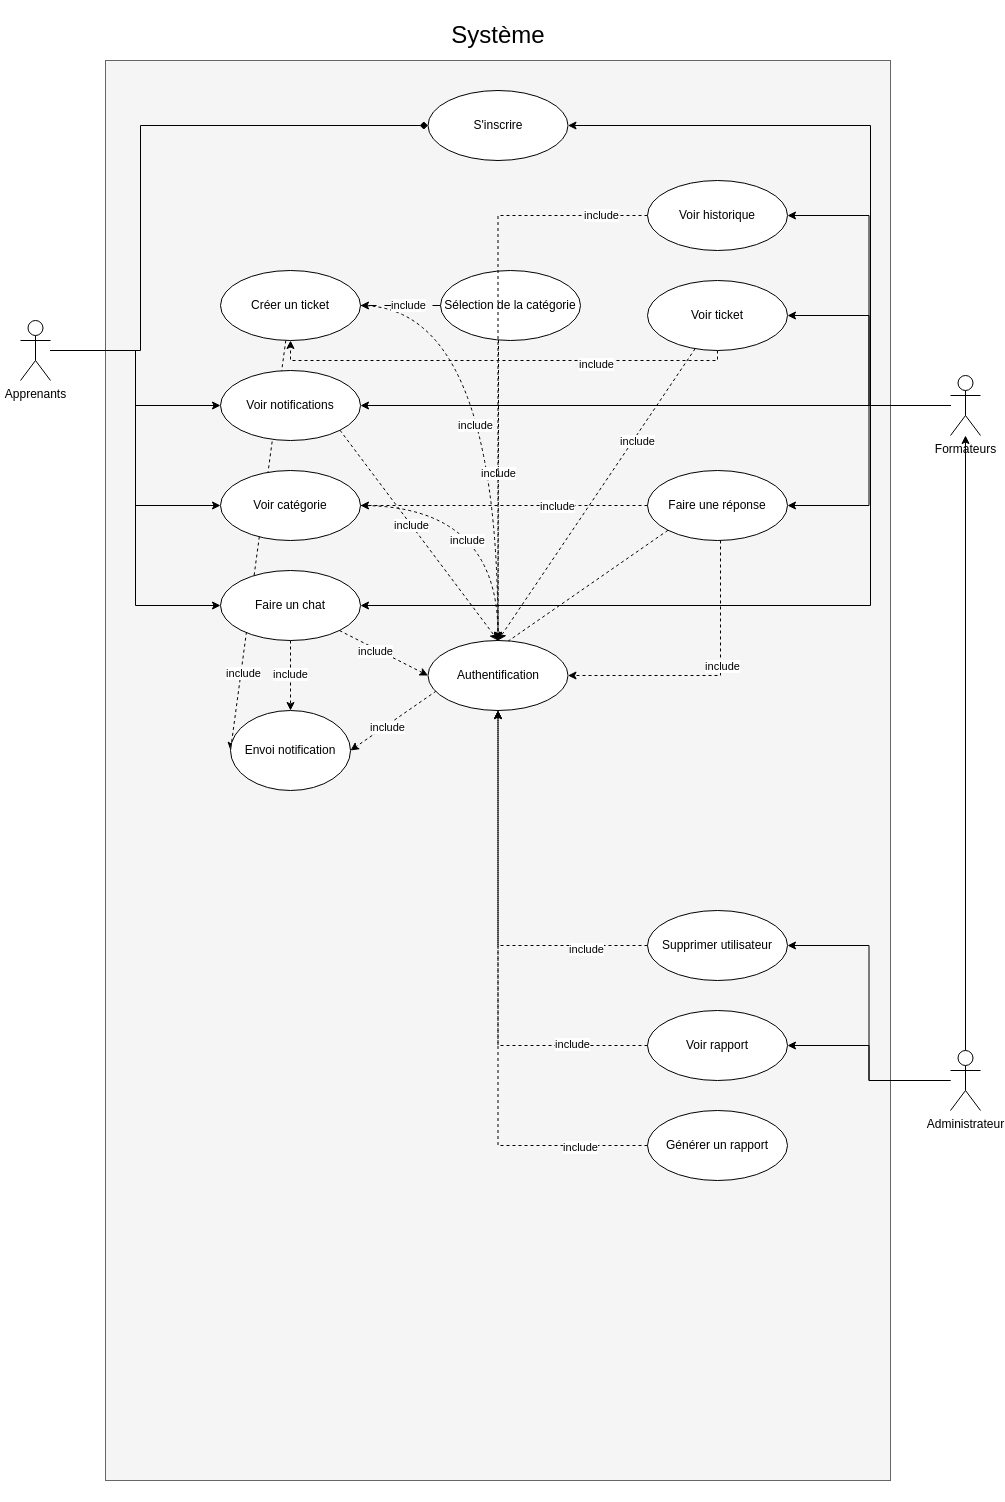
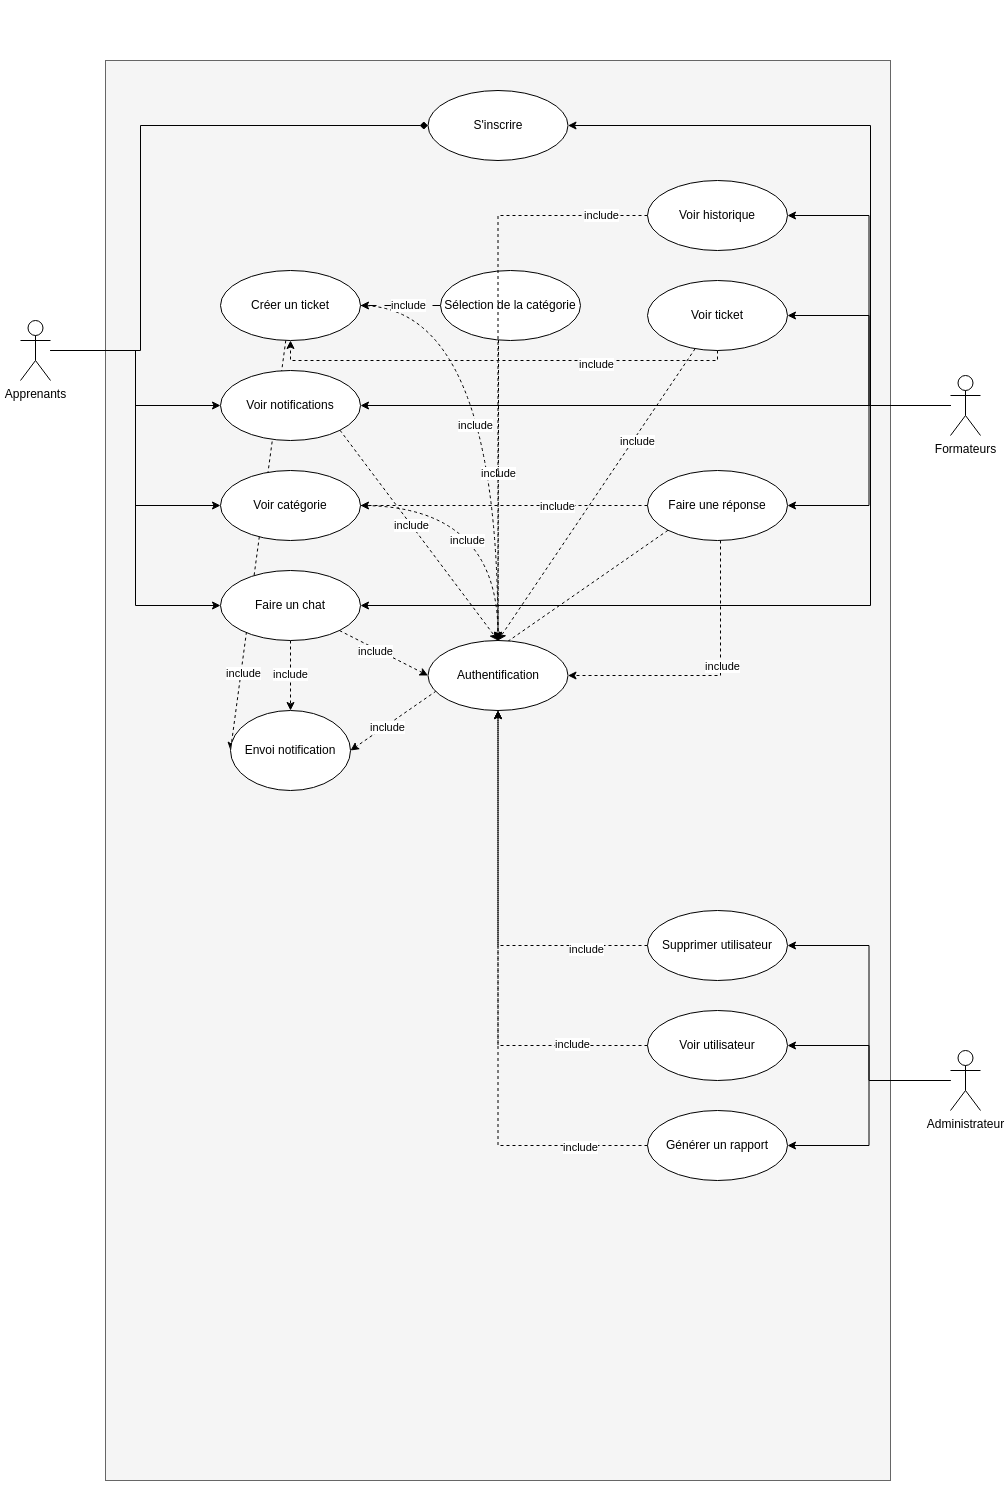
- <mxCell id="3" value="&lt;font style=&quot;font-size: 24px;&quot;&gt;Système&lt;/font&gt;" style="text;html=1;align=center;verticalAlign=middle;whiteSpace=wrap;rounded=0;" parent="1" vertex="1"><mxGeometry x="442.5" y="20" width="110" height="30" as="geometry" /></mxCell>
- <mxCell id="16" style="edgeStyle=orthogonalEdgeStyle;rounded=0;orthogonalLoop=1;jettySize=auto;html=1;" parent="1" source="19" target="15" edge="1"><mxGeometry relative="1" as="geometry" /></mxCell>
+ <mxCell id="16" style="edgeStyle=orthogonalEdgeStyle;rounded=0;orthogonalLoop=1;jettySize=auto;html=1;entryX=1;entryY=0.5;entryDx=0;entryDy=0;" parent="1" source="19" target="38" edge="1"><mxGeometry relative="1" as="geometry" /></mxCell>
- <mxCell id="44" value="Voir rapport" style="ellipse;whiteSpace=wrap;html=1;" parent="1" vertex="1"><mxGeometry x="647" y="1010" width="140" height="70" as="geometry" /></mxCell>
+ <mxCell id="44" value="Voir utilisateur" style="ellipse;whiteSpace=wrap;html=1;" parent="1" vertex="1"><mxGeometry x="647" y="1010" width="140" height="70" as="geometry" /></mxCell>
